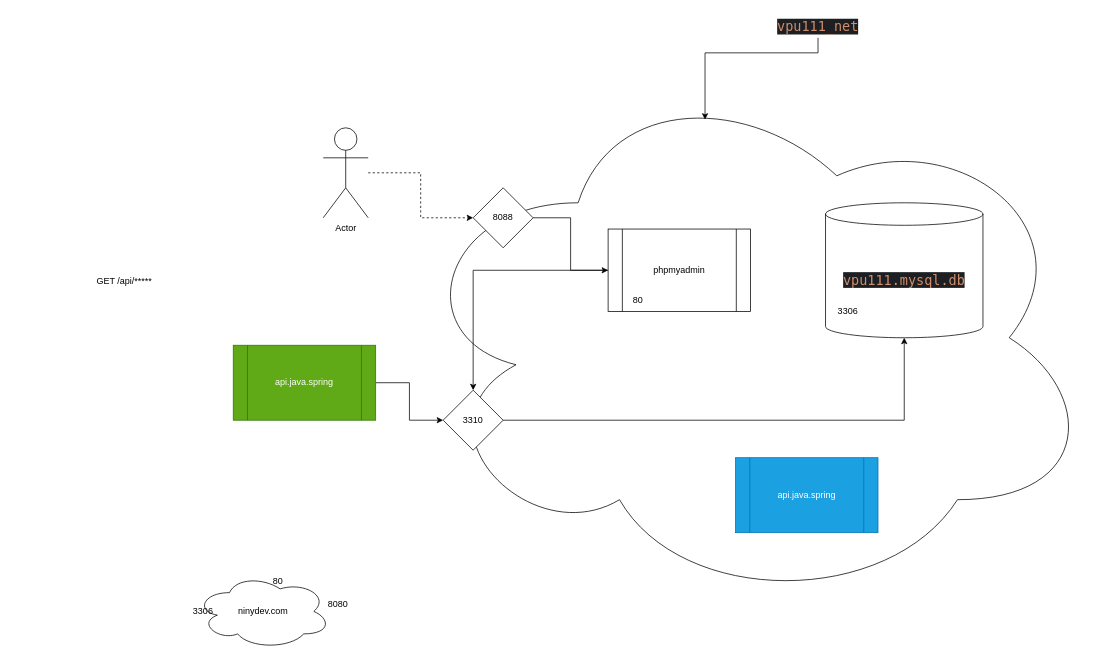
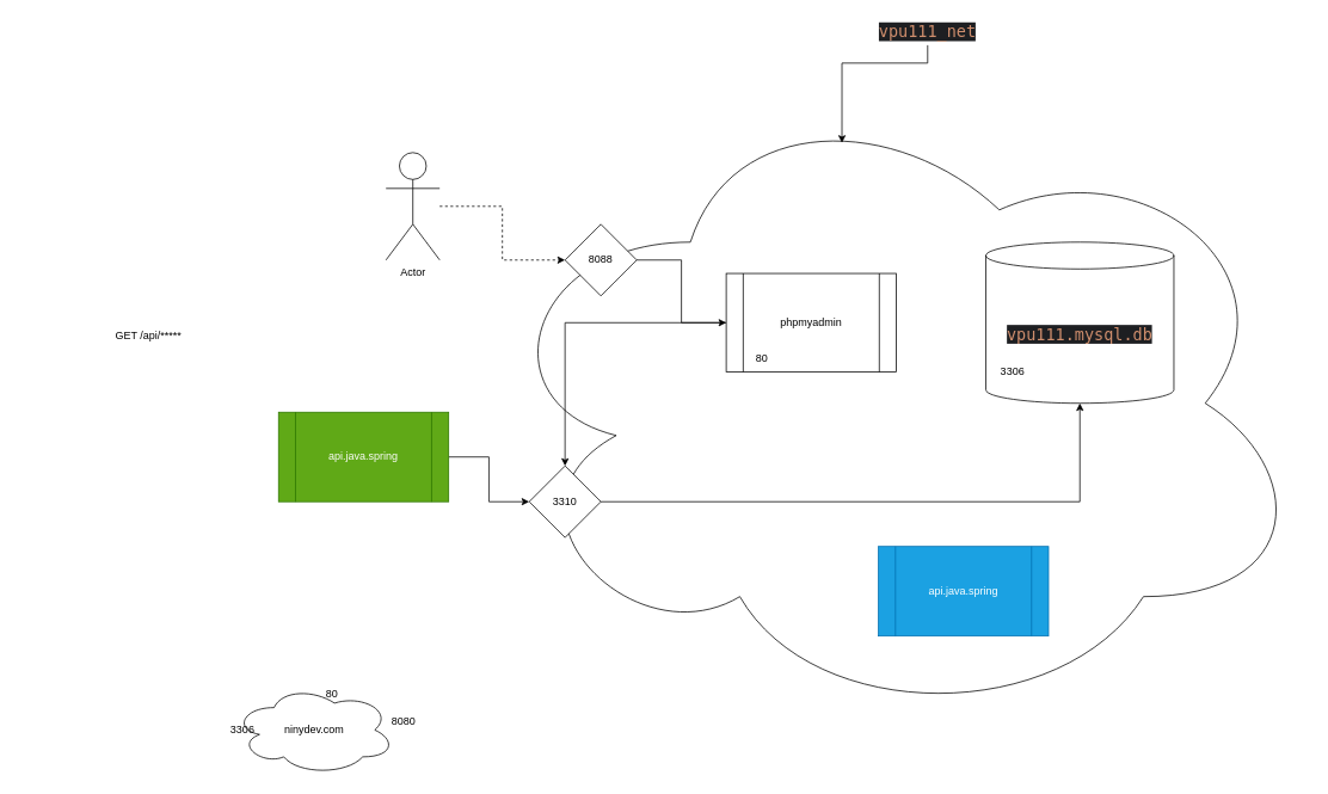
- <mxCell id="4" value="&lt;div style=&quot;background-color:#1e1f22;color:#bcbec4&quot;&gt;&lt;pre style=&quot;font-family:'JetBrains Mono',monospace;font-size:13.5pt;&quot;&gt;&lt;span style=&quot;color:#cf8e6d;&quot;&gt;vpu111_net&lt;/span&gt;&lt;/pre&gt;&lt;/div&gt;" style="text;html=1;align=center;verticalAlign=middle;whiteSpace=wrap;rounded=0;" vertex="1" parent="1"><mxGeometry x="965" y="20" width="250" height="30" as="geometry" /></mxCell>
+ <mxCell id="4" value="&lt;div style=&quot;background-color:#1e1f22;color:#bcbec4&quot;&gt;&lt;pre style=&quot;font-family:'JetBrains Mono',monospace;font-size:13.5pt;&quot;&gt;&lt;span style=&quot;color:#cf8e6d;&quot;&gt;vpu111_net&lt;/span&gt;&lt;/pre&gt;&lt;/div&gt;" style="text;html=1;align=center;verticalAlign=middle;whiteSpace=wrap;rounded=0;" vertex="1" parent="1"><mxGeometry x="910" y="20" width="250" height="30" as="geometry" /></mxCell>
